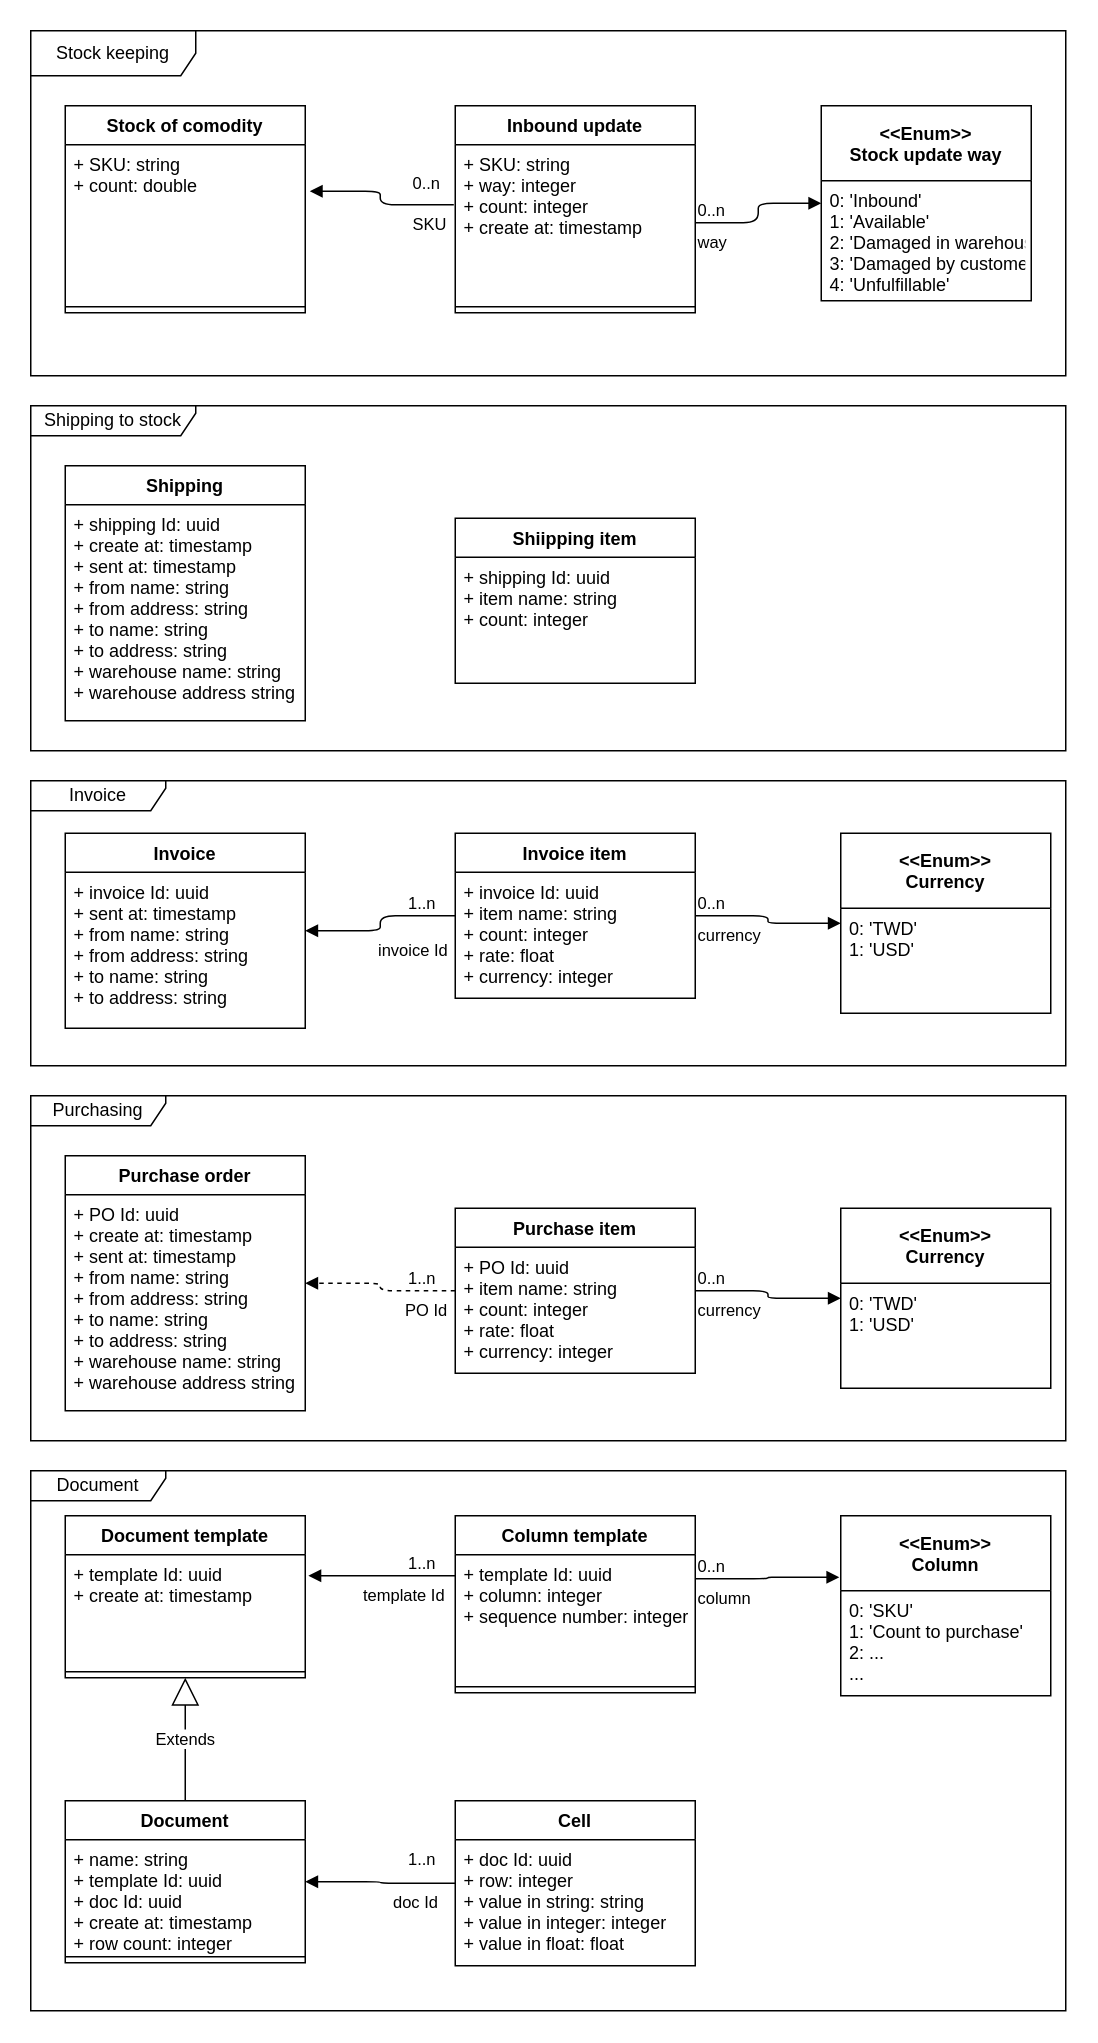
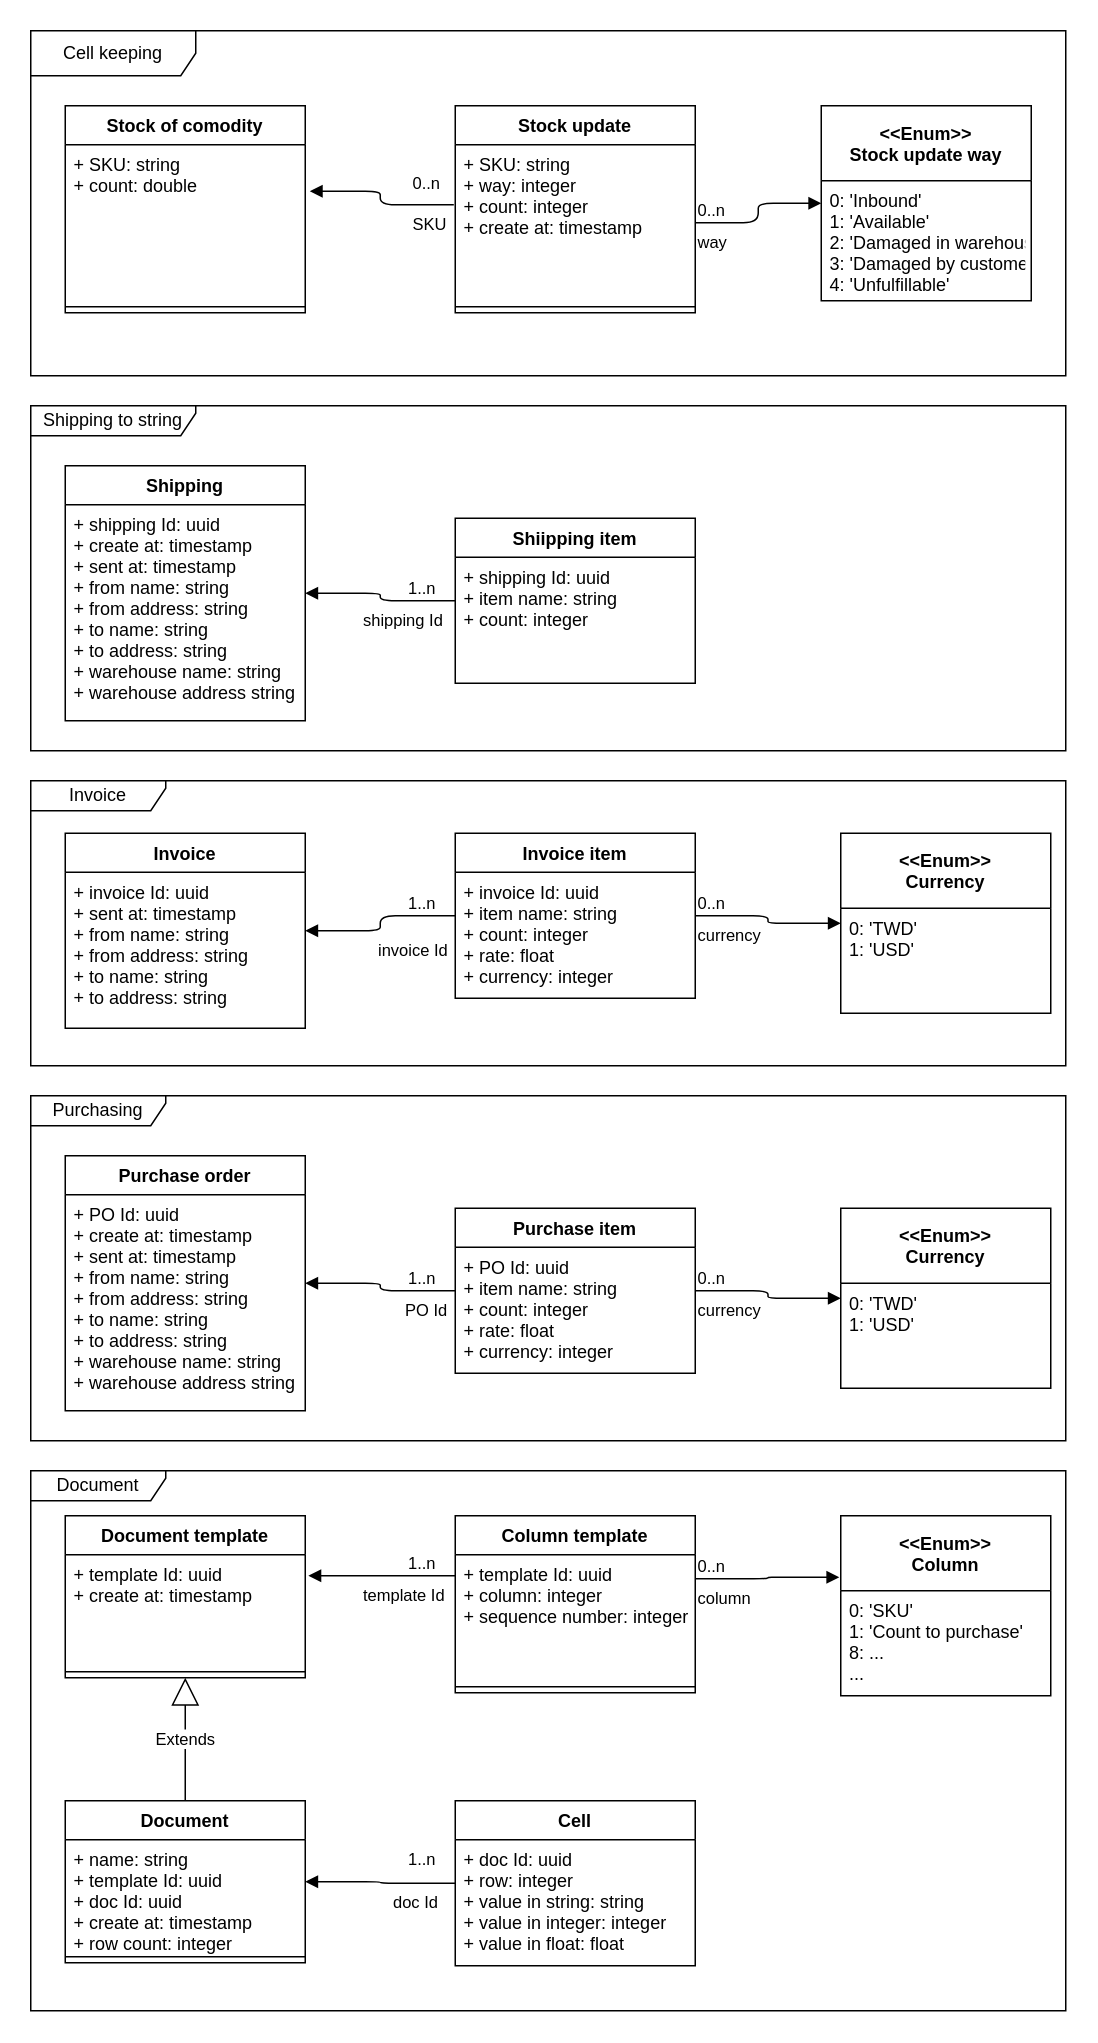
- <mxCell id="2" value="Stock keeping" style="shape=umlFrame;whiteSpace=wrap;html=1;width=110;height=30;" vertex="1" parent="1"><mxGeometry x="20" y="20" width="690" height="230" as="geometry" /></mxCell>
+ <mxCell id="2" value="Cell keeping" style="shape=umlFrame;whiteSpace=wrap;html=1;width=110;height=30;" vertex="1" parent="1"><mxGeometry x="20" y="20" width="690" height="230" as="geometry" /></mxCell>
- <mxCell id="7" value="Inbound update" style="swimlane;fontStyle=1;align=center;verticalAlign=top;childLayout=stackLayout;horizontal=1;startSize=26;horizontalStack=0;resizeParent=1;resizeParentMax=0;resizeLast=0;collapsible=1;marginBottom=0;" vertex="1" parent="1"><mxGeometry x="303" y="70" width="160" height="138" as="geometry" /></mxCell>
+ <mxCell id="7" value="Stock update" style="swimlane;fontStyle=1;align=center;verticalAlign=top;childLayout=stackLayout;horizontal=1;startSize=26;horizontalStack=0;resizeParent=1;resizeParentMax=0;resizeLast=0;collapsible=1;marginBottom=0;" vertex="1" parent="1"><mxGeometry x="303" y="70" width="160" height="138" as="geometry" /></mxCell>
- <mxCell id="58" value="Shipping to stock" style="shape=umlFrame;whiteSpace=wrap;html=1;width=110;height=20;" vertex="1" parent="1"><mxGeometry x="20" y="270" width="690" height="230" as="geometry" /></mxCell>
+ <mxCell id="58" value="Shipping to string" style="shape=umlFrame;whiteSpace=wrap;html=1;width=110;height=20;" vertex="1" parent="1"><mxGeometry x="20" y="270" width="690" height="230" as="geometry" /></mxCell>
+ <mxCell id="63" value="shipping Id" style="endArrow=block;endFill=1;html=1;edgeStyle=orthogonalEdgeStyle;align=left;verticalAlign=top;" edge="1" parent="1" source="61" target="59"><mxGeometry x="0.295" y="5" relative="1" as="geometry"><mxPoint x="295" y="760.024" as="sourcePoint" /><mxPoint x="215" y="669.016" as="targetPoint" /><mxPoint as="offset" /></mxGeometry></mxCell>
+ <mxCell id="64" value="1..n" style="edgeLabel;resizable=0;html=1;align=left;verticalAlign=bottom;" connectable="0" vertex="1" parent="63"><mxGeometry x="-1" relative="1" as="geometry"><mxPoint x="-33" y="-0.03" as="offset" /></mxGeometry></mxCell>
- <mxCell id="24" value="PO Id" style="endArrow=block;endFill=1;html=1;edgeStyle=orthogonalEdgeStyle;align=left;verticalAlign=top;dashed=1;" edge="1" parent="1" source="18" target="16"><mxGeometry x="-0.326" relative="1" as="geometry"><mxPoint x="295" y="1220.024" as="sourcePoint" /><mxPoint x="215" y="1129.016" as="targetPoint" /><mxPoint as="offset" /></mxGeometry></mxCell>
+ <mxCell id="24" value="PO Id" style="endArrow=block;endFill=1;html=1;edgeStyle=orthogonalEdgeStyle;align=left;verticalAlign=top;" edge="1" parent="1" source="18" target="16"><mxGeometry x="-0.326" relative="1" as="geometry"><mxPoint x="295" y="1220.024" as="sourcePoint" /><mxPoint x="215" y="1129.016" as="targetPoint" /><mxPoint as="offset" /></mxGeometry></mxCell>
- <mxCell id="41" value="0: 'SKU'&#10;1: 'Count to purchase'&#10;2: ...&#10;..." style="text;strokeColor=none;fillColor=none;align=left;verticalAlign=top;spacingLeft=4;spacingRight=4;overflow=hidden;rotatable=0;points=[[0,0.5],[1,0.5]];portConstraint=eastwest;" vertex="1" parent="40"><mxGeometry y="50" width="140" height="70" as="geometry" /></mxCell>
+ <mxCell id="41" value="0: 'SKU'&#10;1: 'Count to purchase'&#10;8: ...&#10;..." style="text;strokeColor=none;fillColor=none;align=left;verticalAlign=top;spacingLeft=4;spacingRight=4;overflow=hidden;rotatable=0;points=[[0,0.5],[1,0.5]];portConstraint=eastwest;" vertex="1" parent="40"><mxGeometry y="50" width="140" height="70" as="geometry" /></mxCell>
